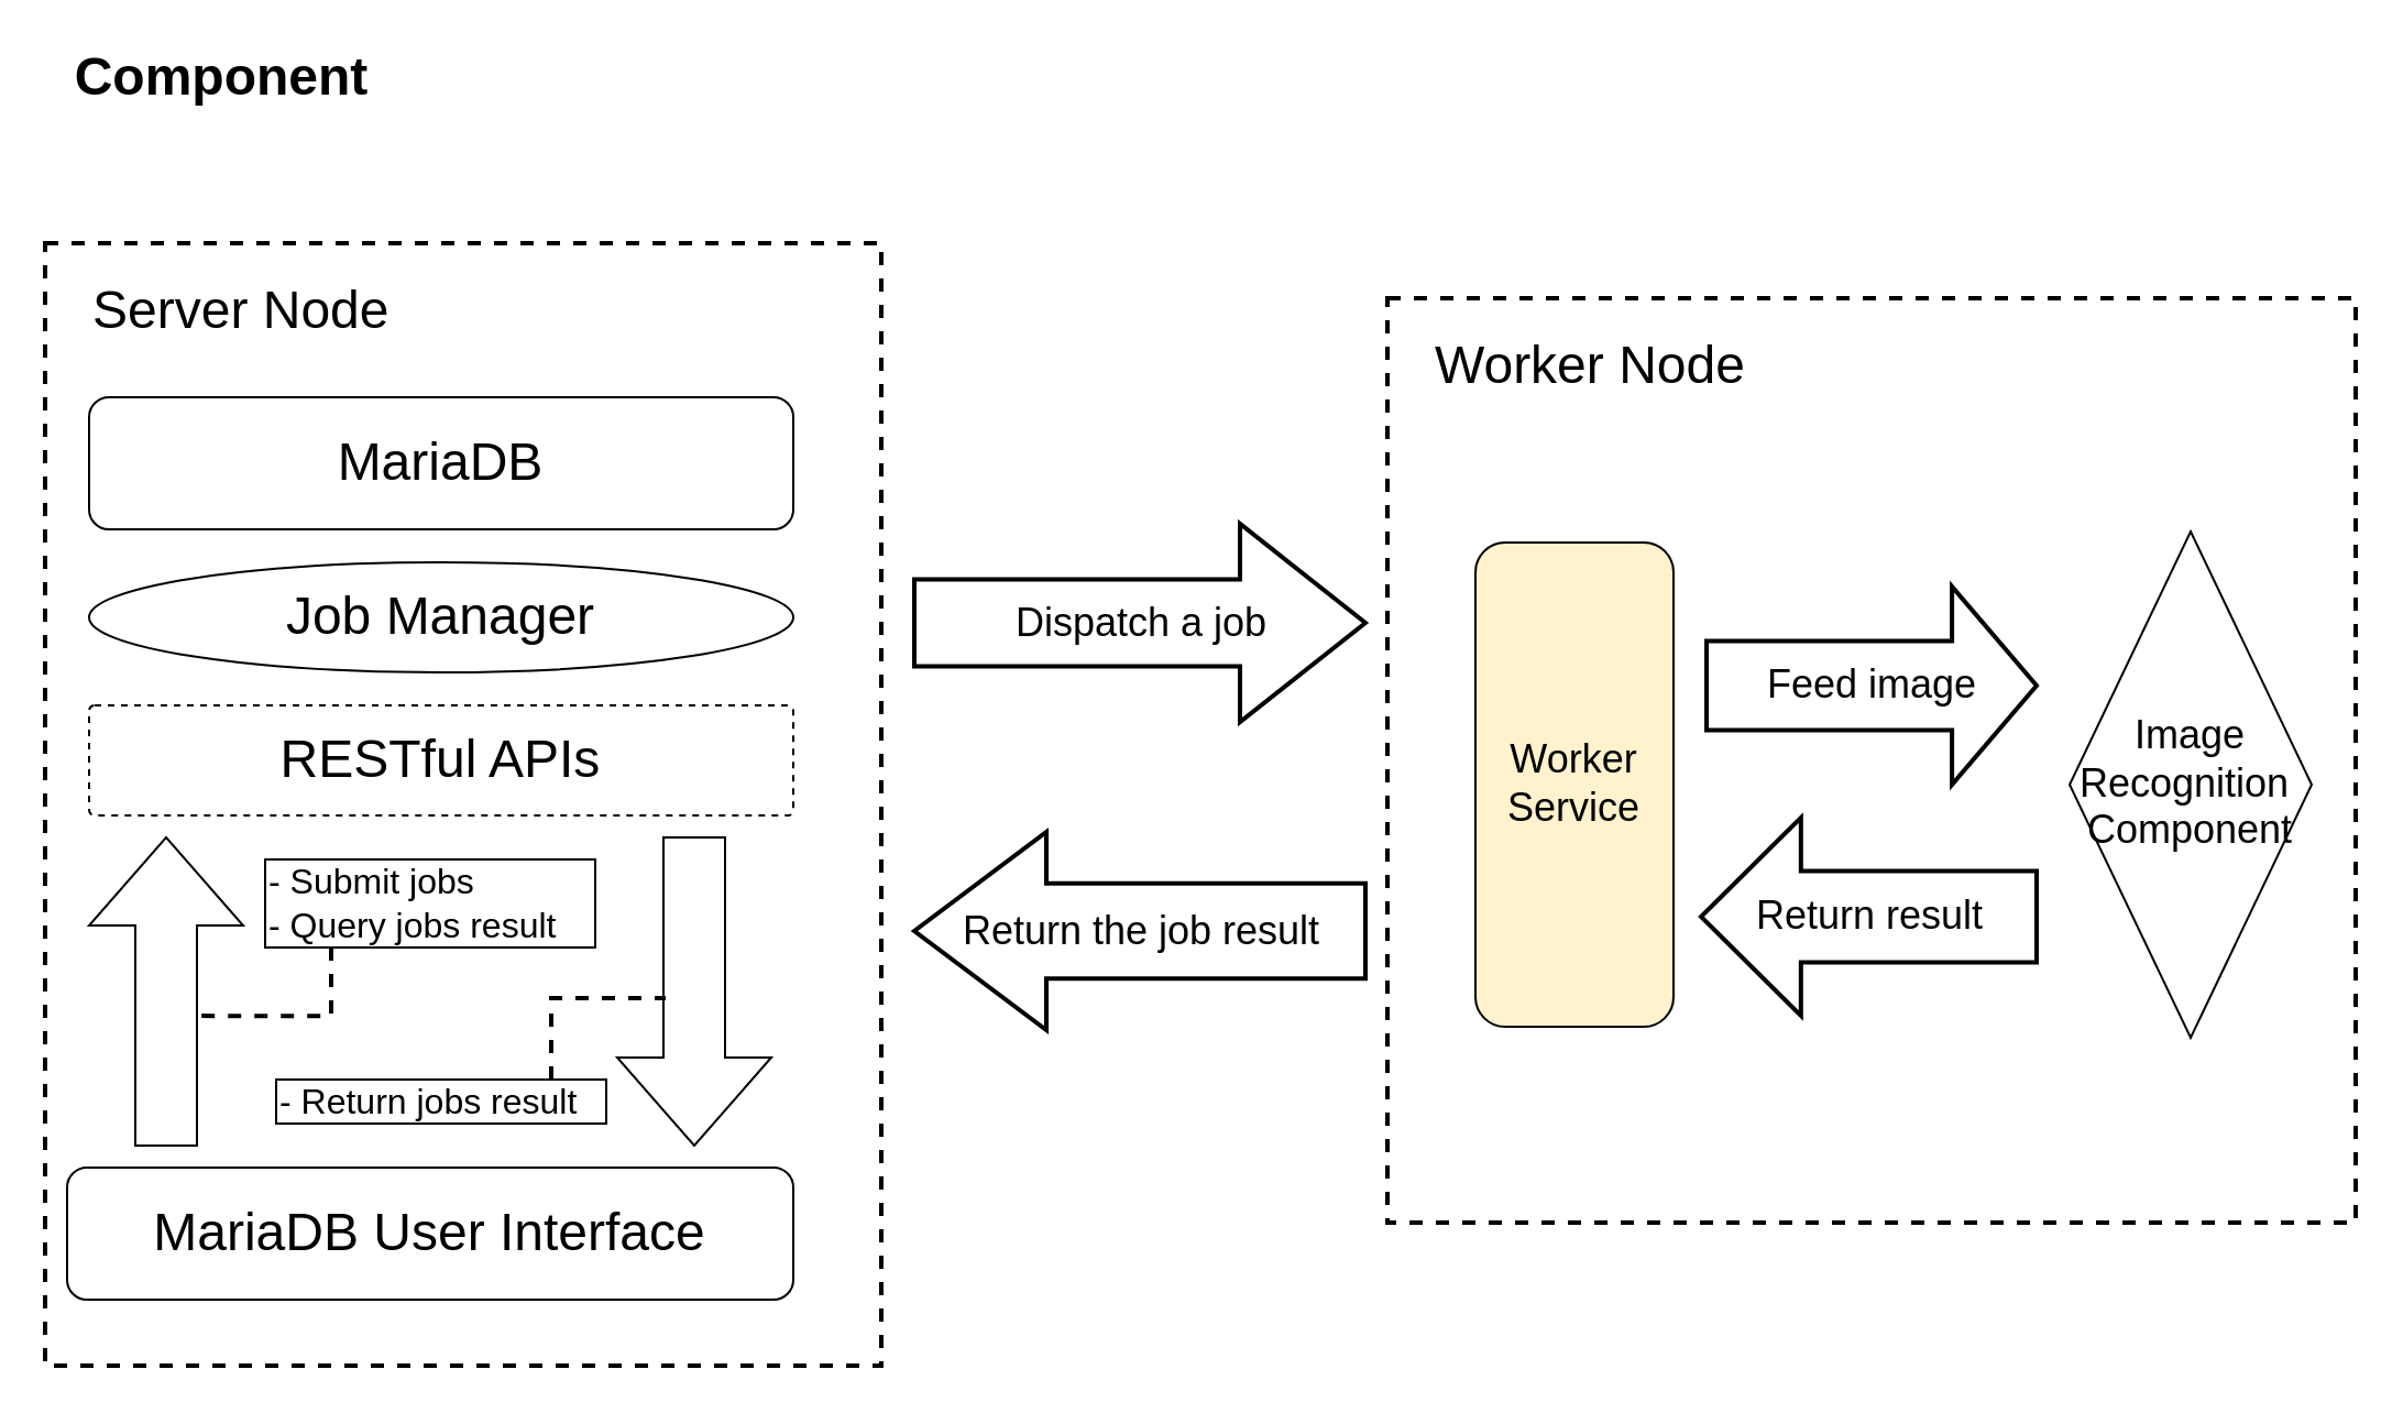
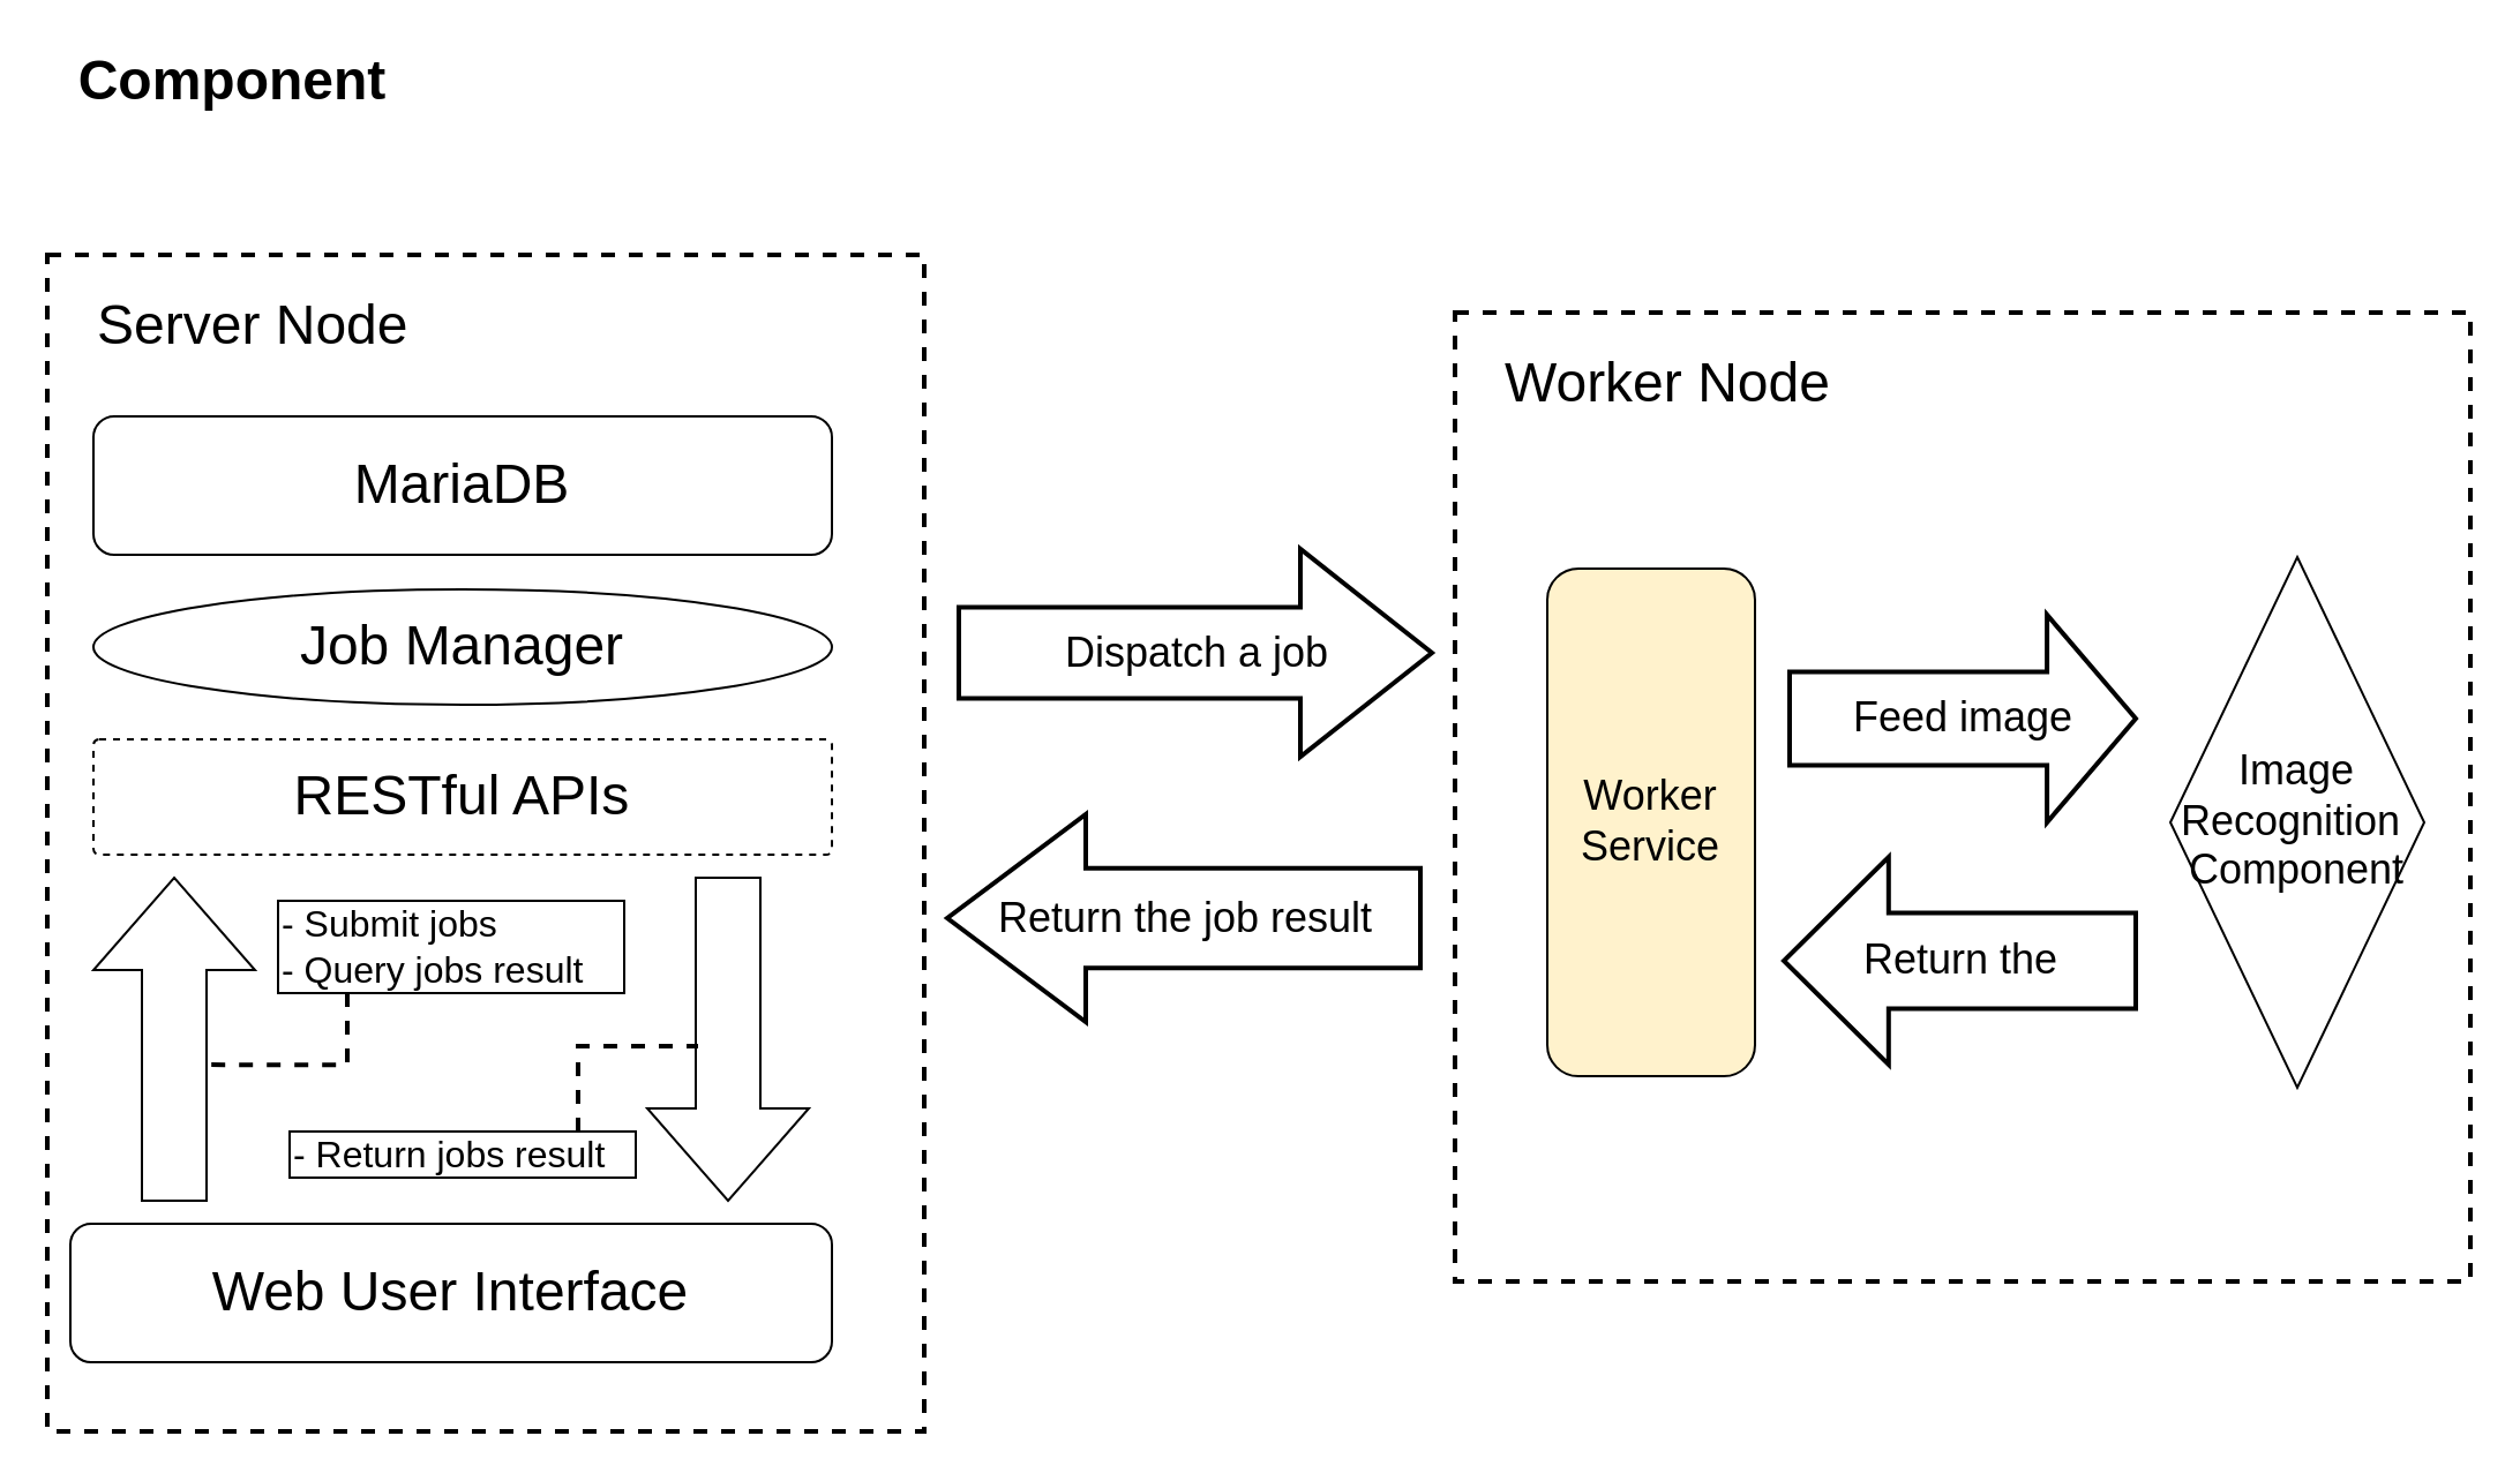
- <mxCell id="22" value="Return result" style="html=1;shadow=0;dashed=0;align=center;verticalAlign=middle;shape=mxgraph.arrows2.arrow;dy=0.54;dx=45.41;flipH=1;notch=0;rounded=0;labelBackgroundColor=none;strokeWidth=2;fillColor=none;fontSize=18;fontColor=#000000;" vertex="1" parent="1"><mxGeometry x="772.5" y="371" width="152.5" height="90" as="geometry" /></mxCell>
+ <mxCell id="22" value="Return the" style="html=1;shadow=0;dashed=0;align=center;verticalAlign=middle;shape=mxgraph.arrows2.arrow;dy=0.54;dx=45.41;flipH=1;notch=0;rounded=0;labelBackgroundColor=none;strokeWidth=2;fillColor=none;fontSize=18;fontColor=#000000;" vertex="1" parent="1"><mxGeometry x="772.5" y="371" width="152.5" height="90" as="geometry" /></mxCell>
- <mxCell id="19" value="Return the job result" style="html=1;shadow=0;dashed=0;align=center;verticalAlign=middle;shape=mxgraph.arrows2.arrow;dy=0.52;dx=60;flipH=1;notch=0;rounded=0;labelBackgroundColor=none;strokeWidth=2;fillColor=none;fontSize=18;fontColor=#000000;" parent="1" vertex="1"><mxGeometry x="415" y="377.5" width="205" height="90" as="geometry" /></mxCell>
+ <mxCell id="19" value="Return the job result" style="html=1;shadow=0;dashed=0;align=center;verticalAlign=middle;shape=mxgraph.arrows2.arrow;dy=0.52;dx=60;flipH=1;notch=0;rounded=0;labelBackgroundColor=none;strokeWidth=2;fillColor=none;fontSize=18;fontColor=#000000;" parent="1" vertex="1"><mxGeometry x="410" y="352.5" width="205" height="90" as="geometry" /></mxCell>
- <mxCell id="6" value="MariaDB User Interface" style="rounded=1;whiteSpace=wrap;html=1;fontSize=24;" parent="1" vertex="1"><mxGeometry x="30" y="530" width="330" height="60" as="geometry" /></mxCell>
+ <mxCell id="6" value="Web User Interface" style="rounded=1;whiteSpace=wrap;html=1;fontSize=24;" parent="1" vertex="1"><mxGeometry x="30" y="530" width="330" height="60" as="geometry" /></mxCell>
